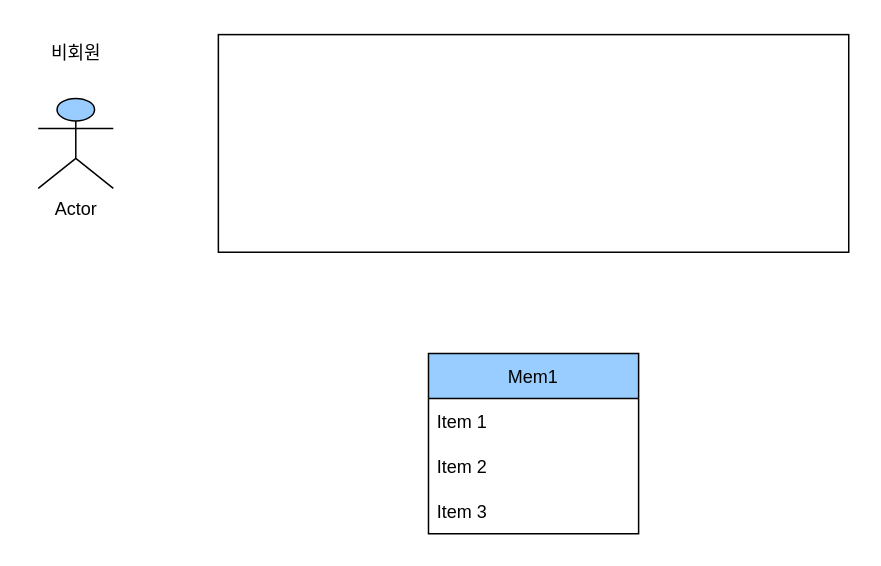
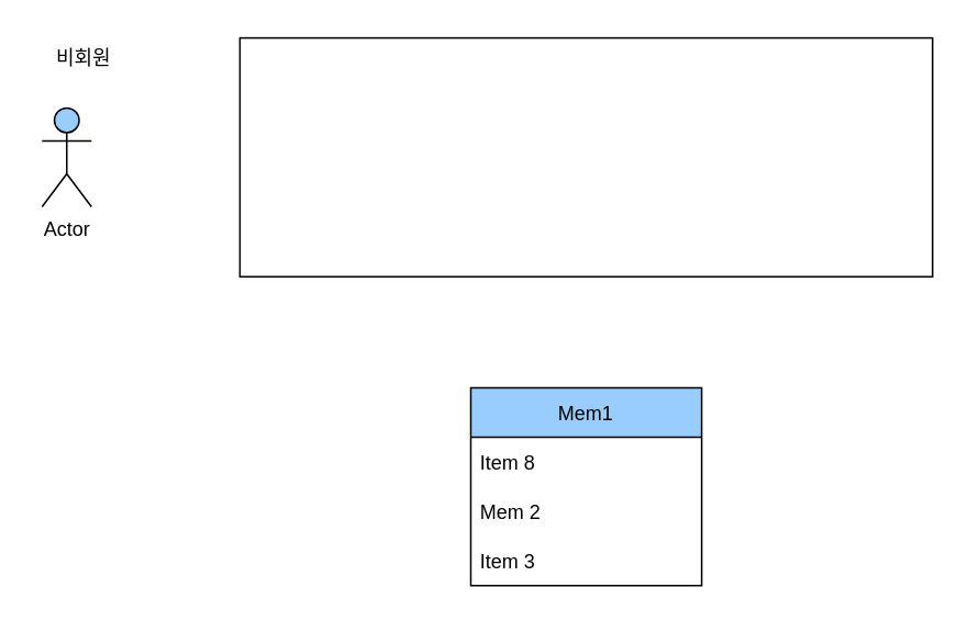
- <mxCell id="2" value="Actor" style="shape=umlActor;verticalLabelPosition=bottom;verticalAlign=top;html=1;outlineConnect=0;fillColor=#99CCFF;" vertex="1" parent="1"><mxGeometry x="25" y="65" width="50" height="60" as="geometry" /></mxCell>
+ <mxCell id="2" value="Actor" style="shape=umlActor;verticalLabelPosition=bottom;verticalAlign=top;html=1;outlineConnect=0;fillColor=#99CCFF;" vertex="1" parent="1"><mxGeometry x="25" y="65" width="30" height="60" as="geometry" /></mxCell>
- <mxCell id="5" value="Item 1" style="text;strokeColor=none;fillColor=none;align=left;verticalAlign=middle;spacingLeft=4;spacingRight=4;overflow=hidden;points=[[0,0.5],[1,0.5]];portConstraint=eastwest;rotatable=0;" vertex="1" parent="4"><mxGeometry y="30" width="140" height="30" as="geometry" /></mxCell>
+ <mxCell id="5" value="Item 8" style="text;strokeColor=none;fillColor=none;align=left;verticalAlign=middle;spacingLeft=4;spacingRight=4;overflow=hidden;points=[[0,0.5],[1,0.5]];portConstraint=eastwest;rotatable=0;" vertex="1" parent="4"><mxGeometry y="30" width="140" height="30" as="geometry" /></mxCell>
- <mxCell id="6" value="Item 2" style="text;strokeColor=none;fillColor=none;align=left;verticalAlign=middle;spacingLeft=4;spacingRight=4;overflow=hidden;points=[[0,0.5],[1,0.5]];portConstraint=eastwest;rotatable=0;" vertex="1" parent="4"><mxGeometry y="60" width="140" height="30" as="geometry" /></mxCell>
+ <mxCell id="6" value="Mem 2" style="text;strokeColor=none;fillColor=none;align=left;verticalAlign=middle;spacingLeft=4;spacingRight=4;overflow=hidden;points=[[0,0.5],[1,0.5]];portConstraint=eastwest;rotatable=0;" vertex="1" parent="4"><mxGeometry y="60" width="140" height="30" as="geometry" /></mxCell>
